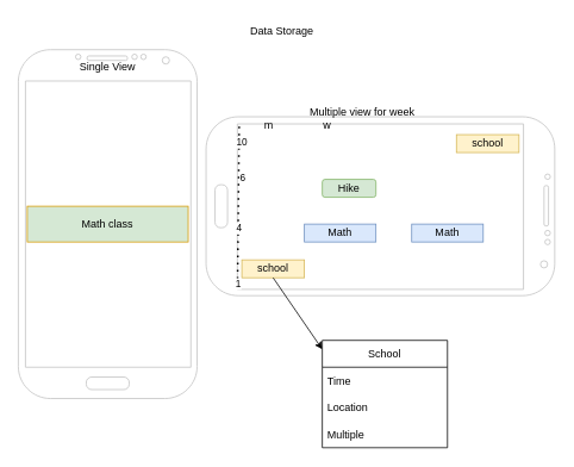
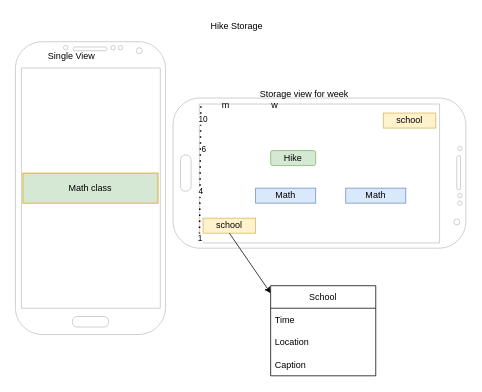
- <mxCell id="10" value="Data Storage" style="text;html=1;strokeColor=none;fillColor=none;align=center;verticalAlign=middle;whiteSpace=wrap;rounded=0;" vertex="1" parent="1"><mxGeometry x="270" y="20" width="90" height="30" as="geometry" /></mxCell>
+ <mxCell id="10" value="Hike Storage" style="text;html=1;strokeColor=none;fillColor=none;align=center;verticalAlign=middle;whiteSpace=wrap;rounded=0;" vertex="1" parent="1"><mxGeometry x="270" y="20" width="90" height="30" as="geometry" /></mxCell>
- <mxCell id="5" value="Single View" style="text;html=1;strokeColor=none;fillColor=none;align=center;verticalAlign=middle;whiteSpace=wrap;rounded=0;" vertex="1" parent="1"><mxGeometry x="75" y="60" width="90" height="30" as="geometry" /></mxCell>
+ <mxCell id="5" value="Single View" style="text;html=1;strokeColor=none;fillColor=none;align=center;verticalAlign=middle;whiteSpace=wrap;rounded=0;" vertex="1" parent="1"><mxGeometry x="50" y="60" width="90" height="30" as="geometry" /></mxCell>
- <mxCell id="6" value="Multiple view for week" style="text;html=1;strokeColor=none;fillColor=none;align=center;verticalAlign=middle;whiteSpace=wrap;rounded=0;" vertex="1" parent="1"><mxGeometry x="325" y="110" width="160" height="30" as="geometry" /></mxCell>
+ <mxCell id="6" value="Storage view for week" style="text;html=1;strokeColor=none;fillColor=none;align=center;verticalAlign=middle;whiteSpace=wrap;rounded=0;" vertex="1" parent="1"><mxGeometry x="325" y="110" width="160" height="30" as="geometry" /></mxCell>
- <mxCell id="24" value="Multiple" style="text;strokeColor=none;fillColor=none;align=left;verticalAlign=middle;spacingLeft=4;spacingRight=4;overflow=hidden;points=[[0,0.5],[1,0.5]];portConstraint=eastwest;rotatable=0;" vertex="1" parent="21"><mxGeometry y="90" width="140" height="30" as="geometry" /></mxCell>
+ <mxCell id="24" value="Caption" style="text;strokeColor=none;fillColor=none;align=left;verticalAlign=middle;spacingLeft=4;spacingRight=4;overflow=hidden;points=[[0,0.5],[1,0.5]];portConstraint=eastwest;rotatable=0;" vertex="1" parent="21"><mxGeometry y="90" width="140" height="30" as="geometry" /></mxCell>
